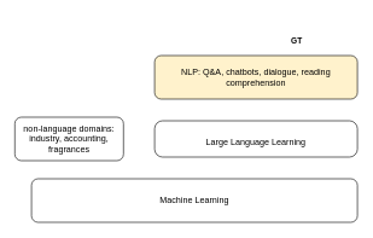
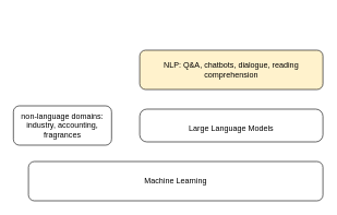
- <mxCell id="19" value="&lt;font style=&quot;font-size: 11px;&quot;&gt;GT&lt;/font&gt;" style="text;strokeColor=none;fillColor=none;html=1;fontSize=24;fontStyle=1;verticalAlign=middle;align=center;" vertex="1" parent="1"><mxGeometry x="392.43" y="37" width="33.71" height="30" as="geometry" /></mxCell>
- <mxCell id="3" value="Large Language Learning" style="rounded=1;whiteSpace=wrap;html=1;arcSize=22;spacingTop=8;" vertex="1" parent="1"><mxGeometry x="213" y="166" width="280" height="50" as="geometry" /></mxCell>
+ <mxCell id="3" value="Large Language Models" style="rounded=1;whiteSpace=wrap;html=1;arcSize=22;spacingTop=8;" vertex="1" parent="1"><mxGeometry x="213" y="166" width="280" height="50" as="geometry" /></mxCell>
